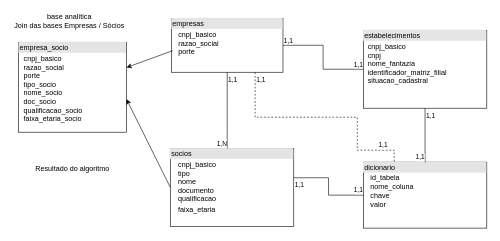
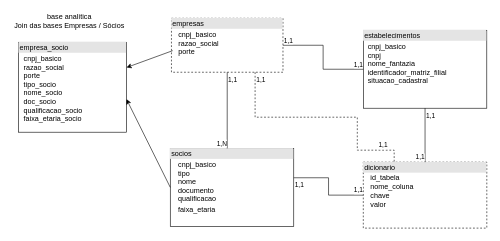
- <mxCell id="2" value="&lt;div style=&quot;box-sizing:border-box;width:100%;background:#e4e4e4;padding:2px;&quot;&gt;empresas&lt;/div&gt;&lt;table style=&quot;width:100%;font-size:1em;&quot; cellpadding=&quot;2&quot; cellspacing=&quot;0&quot;&gt;&lt;tbody&gt;&lt;tr&gt;&lt;td&gt;&lt;br&gt;&lt;/td&gt;&lt;td&gt;cnpj_basico&lt;br&gt;razao_social&lt;br&gt;porte&lt;/td&gt;&lt;/tr&gt;&lt;tr&gt;&lt;td&gt;&lt;br&gt;&lt;/td&gt;&lt;td&gt;&lt;/td&gt;&lt;/tr&gt;&lt;tr&gt;&lt;td&gt;&lt;/td&gt;&lt;td&gt;&lt;br&gt;&lt;/td&gt;&lt;/tr&gt;&lt;/tbody&gt;&lt;/table&gt;" style="verticalAlign=top;align=left;overflow=fill;html=1;whiteSpace=wrap;" vertex="1" parent="1"><mxGeometry x="285" y="30" width="186" height="90" as="geometry" /></mxCell>
+ <mxCell id="2" value="&lt;div style=&quot;box-sizing:border-box;width:100%;background:#e4e4e4;padding:2px;&quot;&gt;empresas&lt;/div&gt;&lt;table style=&quot;width:100%;font-size:1em;&quot; cellpadding=&quot;2&quot; cellspacing=&quot;0&quot;&gt;&lt;tbody&gt;&lt;tr&gt;&lt;td&gt;&lt;br&gt;&lt;/td&gt;&lt;td&gt;cnpj_basico&lt;br&gt;razao_social&lt;br&gt;porte&lt;/td&gt;&lt;/tr&gt;&lt;tr&gt;&lt;td&gt;&lt;br&gt;&lt;/td&gt;&lt;td&gt;&lt;/td&gt;&lt;/tr&gt;&lt;tr&gt;&lt;td&gt;&lt;/td&gt;&lt;td&gt;&lt;br&gt;&lt;/td&gt;&lt;/tr&gt;&lt;/tbody&gt;&lt;/table&gt;" style="verticalAlign=top;align=left;overflow=fill;html=1;whiteSpace=wrap;dashed=1;" vertex="1" parent="1"><mxGeometry x="285" y="30" width="186" height="90" as="geometry" /></mxCell>
- <mxCell id="25" value="Resultado do algoritmo" style="text;html=1;align=center;verticalAlign=middle;whiteSpace=wrap;rounded=0;" vertex="1" parent="1"><mxGeometry x="25" y="267" width="190" height="30" as="geometry" /></mxCell>
- <mxCell id="11" value="&lt;div style=&quot;box-sizing:border-box;width:100%;background:#e4e4e4;padding:2px;&quot;&gt;dicionario&lt;/div&gt;&lt;table style=&quot;width:100%;font-size:1em;&quot; cellpadding=&quot;2&quot; cellspacing=&quot;0&quot;&gt;&lt;tbody&gt;&lt;tr&gt;&lt;td&gt;&lt;br&gt;&lt;/td&gt;&lt;td&gt;id_tabela&lt;br&gt;nome_coluna&lt;br&gt;chave&lt;br&gt;valor&lt;/td&gt;&lt;/tr&gt;&lt;tr&gt;&lt;td&gt;&lt;/td&gt;&lt;td&gt;&lt;br&gt;&lt;/td&gt;&lt;/tr&gt;&lt;/tbody&gt;&lt;/table&gt;" style="verticalAlign=top;align=left;overflow=fill;html=1;whiteSpace=wrap;" vertex="1" parent="1"><mxGeometry x="605" y="270" width="206" height="110" as="geometry" /></mxCell>
+ <mxCell id="11" value="&lt;div style=&quot;box-sizing:border-box;width:100%;background:#e4e4e4;padding:2px;&quot;&gt;dicionario&lt;/div&gt;&lt;table style=&quot;width:100%;font-size:1em;&quot; cellpadding=&quot;2&quot; cellspacing=&quot;0&quot;&gt;&lt;tbody&gt;&lt;tr&gt;&lt;td&gt;&lt;br&gt;&lt;/td&gt;&lt;td&gt;id_tabela&lt;br&gt;nome_coluna&lt;br&gt;chave&lt;br&gt;valor&lt;/td&gt;&lt;/tr&gt;&lt;tr&gt;&lt;td&gt;&lt;/td&gt;&lt;td&gt;&lt;br&gt;&lt;/td&gt;&lt;/tr&gt;&lt;/tbody&gt;&lt;/table&gt;" style="verticalAlign=top;align=left;overflow=fill;html=1;whiteSpace=wrap;dashed=1;" vertex="1" parent="1"><mxGeometry x="605" y="270" width="206" height="110" as="geometry" /></mxCell>
